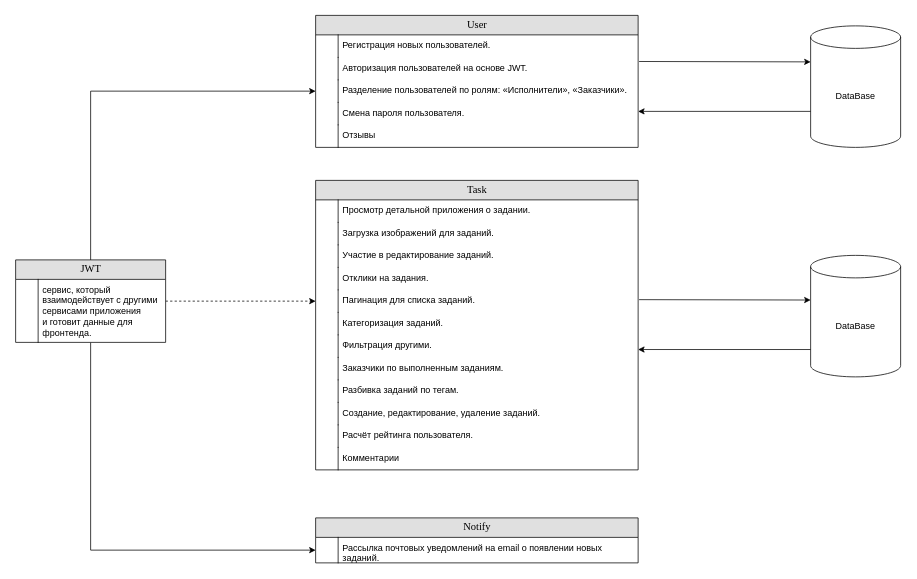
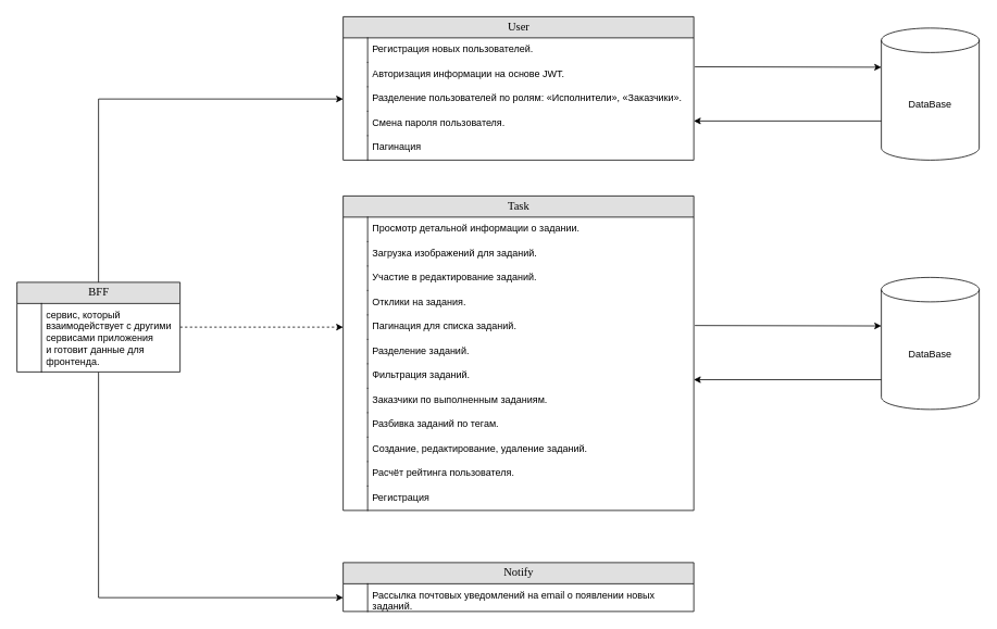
- <mxCell id="5" value="Авторизация пользователей на&amp;nbsp;основе JWT." style="shape=partialRectangle;top=0;left=0;right=0;bottom=0;html=1;align=left;verticalAlign=top;fillColor=none;spacingLeft=34;spacingRight=4;whiteSpace=wrap;overflow=hidden;rotatable=0;points=[[0,0.5],[1,0.5]];portConstraint=eastwest;dropTarget=0;" parent="2" vertex="1"><mxGeometry y="56" width="430" height="30" as="geometry" /></mxCell>
+ <mxCell id="5" value="Авторизация информации на&amp;nbsp;основе JWT." style="shape=partialRectangle;top=0;left=0;right=0;bottom=0;html=1;align=left;verticalAlign=top;fillColor=none;spacingLeft=34;spacingRight=4;whiteSpace=wrap;overflow=hidden;rotatable=0;points=[[0,0.5],[1,0.5]];portConstraint=eastwest;dropTarget=0;" parent="2" vertex="1"><mxGeometry y="56" width="430" height="30" as="geometry" /></mxCell>
- <mxCell id="11" value="Отзывы" style="shape=partialRectangle;top=0;left=0;right=0;bottom=0;html=1;align=left;verticalAlign=top;fillColor=none;spacingLeft=34;spacingRight=4;whiteSpace=wrap;overflow=hidden;rotatable=0;points=[[0,0.5],[1,0.5]];portConstraint=eastwest;dropTarget=0;" vertex="1" parent="2"><mxGeometry y="146" width="430" height="30" as="geometry" /></mxCell>
+ <mxCell id="11" value="Пагинация" style="shape=partialRectangle;top=0;left=0;right=0;bottom=0;html=1;align=left;verticalAlign=top;fillColor=none;spacingLeft=34;spacingRight=4;whiteSpace=wrap;overflow=hidden;rotatable=0;points=[[0,0.5],[1,0.5]];portConstraint=eastwest;dropTarget=0;" vertex="1" parent="2"><mxGeometry y="146" width="430" height="30" as="geometry" /></mxCell>
- <mxCell id="17" value="Просмотр детальной приложения о&amp;nbsp;задании." style="shape=partialRectangle;top=0;left=0;right=0;bottom=0;html=1;align=left;verticalAlign=top;fillColor=none;spacingLeft=34;spacingRight=4;whiteSpace=wrap;overflow=hidden;rotatable=0;points=[[0,0.5],[1,0.5]];portConstraint=eastwest;dropTarget=0;" parent="16" vertex="1"><mxGeometry y="26" width="430" height="30" as="geometry" /></mxCell>
+ <mxCell id="17" value="Просмотр детальной информации о&amp;nbsp;задании." style="shape=partialRectangle;top=0;left=0;right=0;bottom=0;html=1;align=left;verticalAlign=top;fillColor=none;spacingLeft=34;spacingRight=4;whiteSpace=wrap;overflow=hidden;rotatable=0;points=[[0,0.5],[1,0.5]];portConstraint=eastwest;dropTarget=0;" parent="16" vertex="1"><mxGeometry y="26" width="430" height="30" as="geometry" /></mxCell>
- <mxCell id="45" value="JWT" style="swimlane;html=1;fontStyle=0;childLayout=stackLayout;horizontal=1;startSize=26;fillColor=#e0e0e0;horizontalStack=0;resizeParent=1;resizeLast=0;collapsible=1;marginBottom=0;swimlaneFillColor=#ffffff;align=center;rounded=0;shadow=0;comic=0;labelBackgroundColor=none;strokeWidth=1;fontFamily=Verdana;fontSize=14" vertex="1" parent="1"><mxGeometry x="20" y="346" width="200" height="110" as="geometry"><mxRectangle x="-120" y="40" width="200" height="30" as="alternateBounds" /></mxGeometry></mxCell>
+ <mxCell id="45" value="BFF" style="swimlane;html=1;fontStyle=0;childLayout=stackLayout;horizontal=1;startSize=26;fillColor=#e0e0e0;horizontalStack=0;resizeParent=1;resizeLast=0;collapsible=1;marginBottom=0;swimlaneFillColor=#ffffff;align=center;rounded=0;shadow=0;comic=0;labelBackgroundColor=none;strokeWidth=1;fontFamily=Verdana;fontSize=14" vertex="1" parent="1"><mxGeometry x="20" y="346" width="200" height="110" as="geometry"><mxRectangle x="-120" y="40" width="200" height="30" as="alternateBounds" /></mxGeometry></mxCell>
- <mxCell id="27" value="Категоризация заданий." style="shape=partialRectangle;top=0;left=0;right=0;bottom=0;html=1;align=left;verticalAlign=top;fillColor=none;spacingLeft=34;spacingRight=4;whiteSpace=wrap;overflow=hidden;rotatable=0;points=[[0,0.5],[1,0.5]];portConstraint=eastwest;dropTarget=0;" parent="16" vertex="1"><mxGeometry y="176" width="430" height="30" as="geometry" /></mxCell>
+ <mxCell id="27" value="Разделение заданий." style="shape=partialRectangle;top=0;left=0;right=0;bottom=0;html=1;align=left;verticalAlign=top;fillColor=none;spacingLeft=34;spacingRight=4;whiteSpace=wrap;overflow=hidden;rotatable=0;points=[[0,0.5],[1,0.5]];portConstraint=eastwest;dropTarget=0;" parent="16" vertex="1"><mxGeometry y="176" width="430" height="30" as="geometry" /></mxCell>
- <mxCell id="29" value="Фильтрация другими." style="shape=partialRectangle;top=0;left=0;right=0;bottom=0;html=1;align=left;verticalAlign=top;fillColor=none;spacingLeft=34;spacingRight=4;whiteSpace=wrap;overflow=hidden;rotatable=0;points=[[0,0.5],[1,0.5]];portConstraint=eastwest;dropTarget=0;" parent="16" vertex="1"><mxGeometry y="206" width="430" height="30" as="geometry" /></mxCell>
+ <mxCell id="29" value="Фильтрация заданий." style="shape=partialRectangle;top=0;left=0;right=0;bottom=0;html=1;align=left;verticalAlign=top;fillColor=none;spacingLeft=34;spacingRight=4;whiteSpace=wrap;overflow=hidden;rotatable=0;points=[[0,0.5],[1,0.5]];portConstraint=eastwest;dropTarget=0;" parent="16" vertex="1"><mxGeometry y="206" width="430" height="30" as="geometry" /></mxCell>
- <mxCell id="39" value="Комментарии" style="shape=partialRectangle;top=0;left=0;right=0;bottom=0;html=1;align=left;verticalAlign=top;fillColor=none;spacingLeft=34;spacingRight=4;whiteSpace=wrap;overflow=hidden;rotatable=0;points=[[0,0.5],[1,0.5]];portConstraint=eastwest;dropTarget=0;" vertex="1" parent="16"><mxGeometry y="356" width="430" height="30" as="geometry" /></mxCell>
+ <mxCell id="39" value="Регистрация" style="shape=partialRectangle;top=0;left=0;right=0;bottom=0;html=1;align=left;verticalAlign=top;fillColor=none;spacingLeft=34;spacingRight=4;whiteSpace=wrap;overflow=hidden;rotatable=0;points=[[0,0.5],[1,0.5]];portConstraint=eastwest;dropTarget=0;" vertex="1" parent="16"><mxGeometry y="356" width="430" height="30" as="geometry" /></mxCell>
